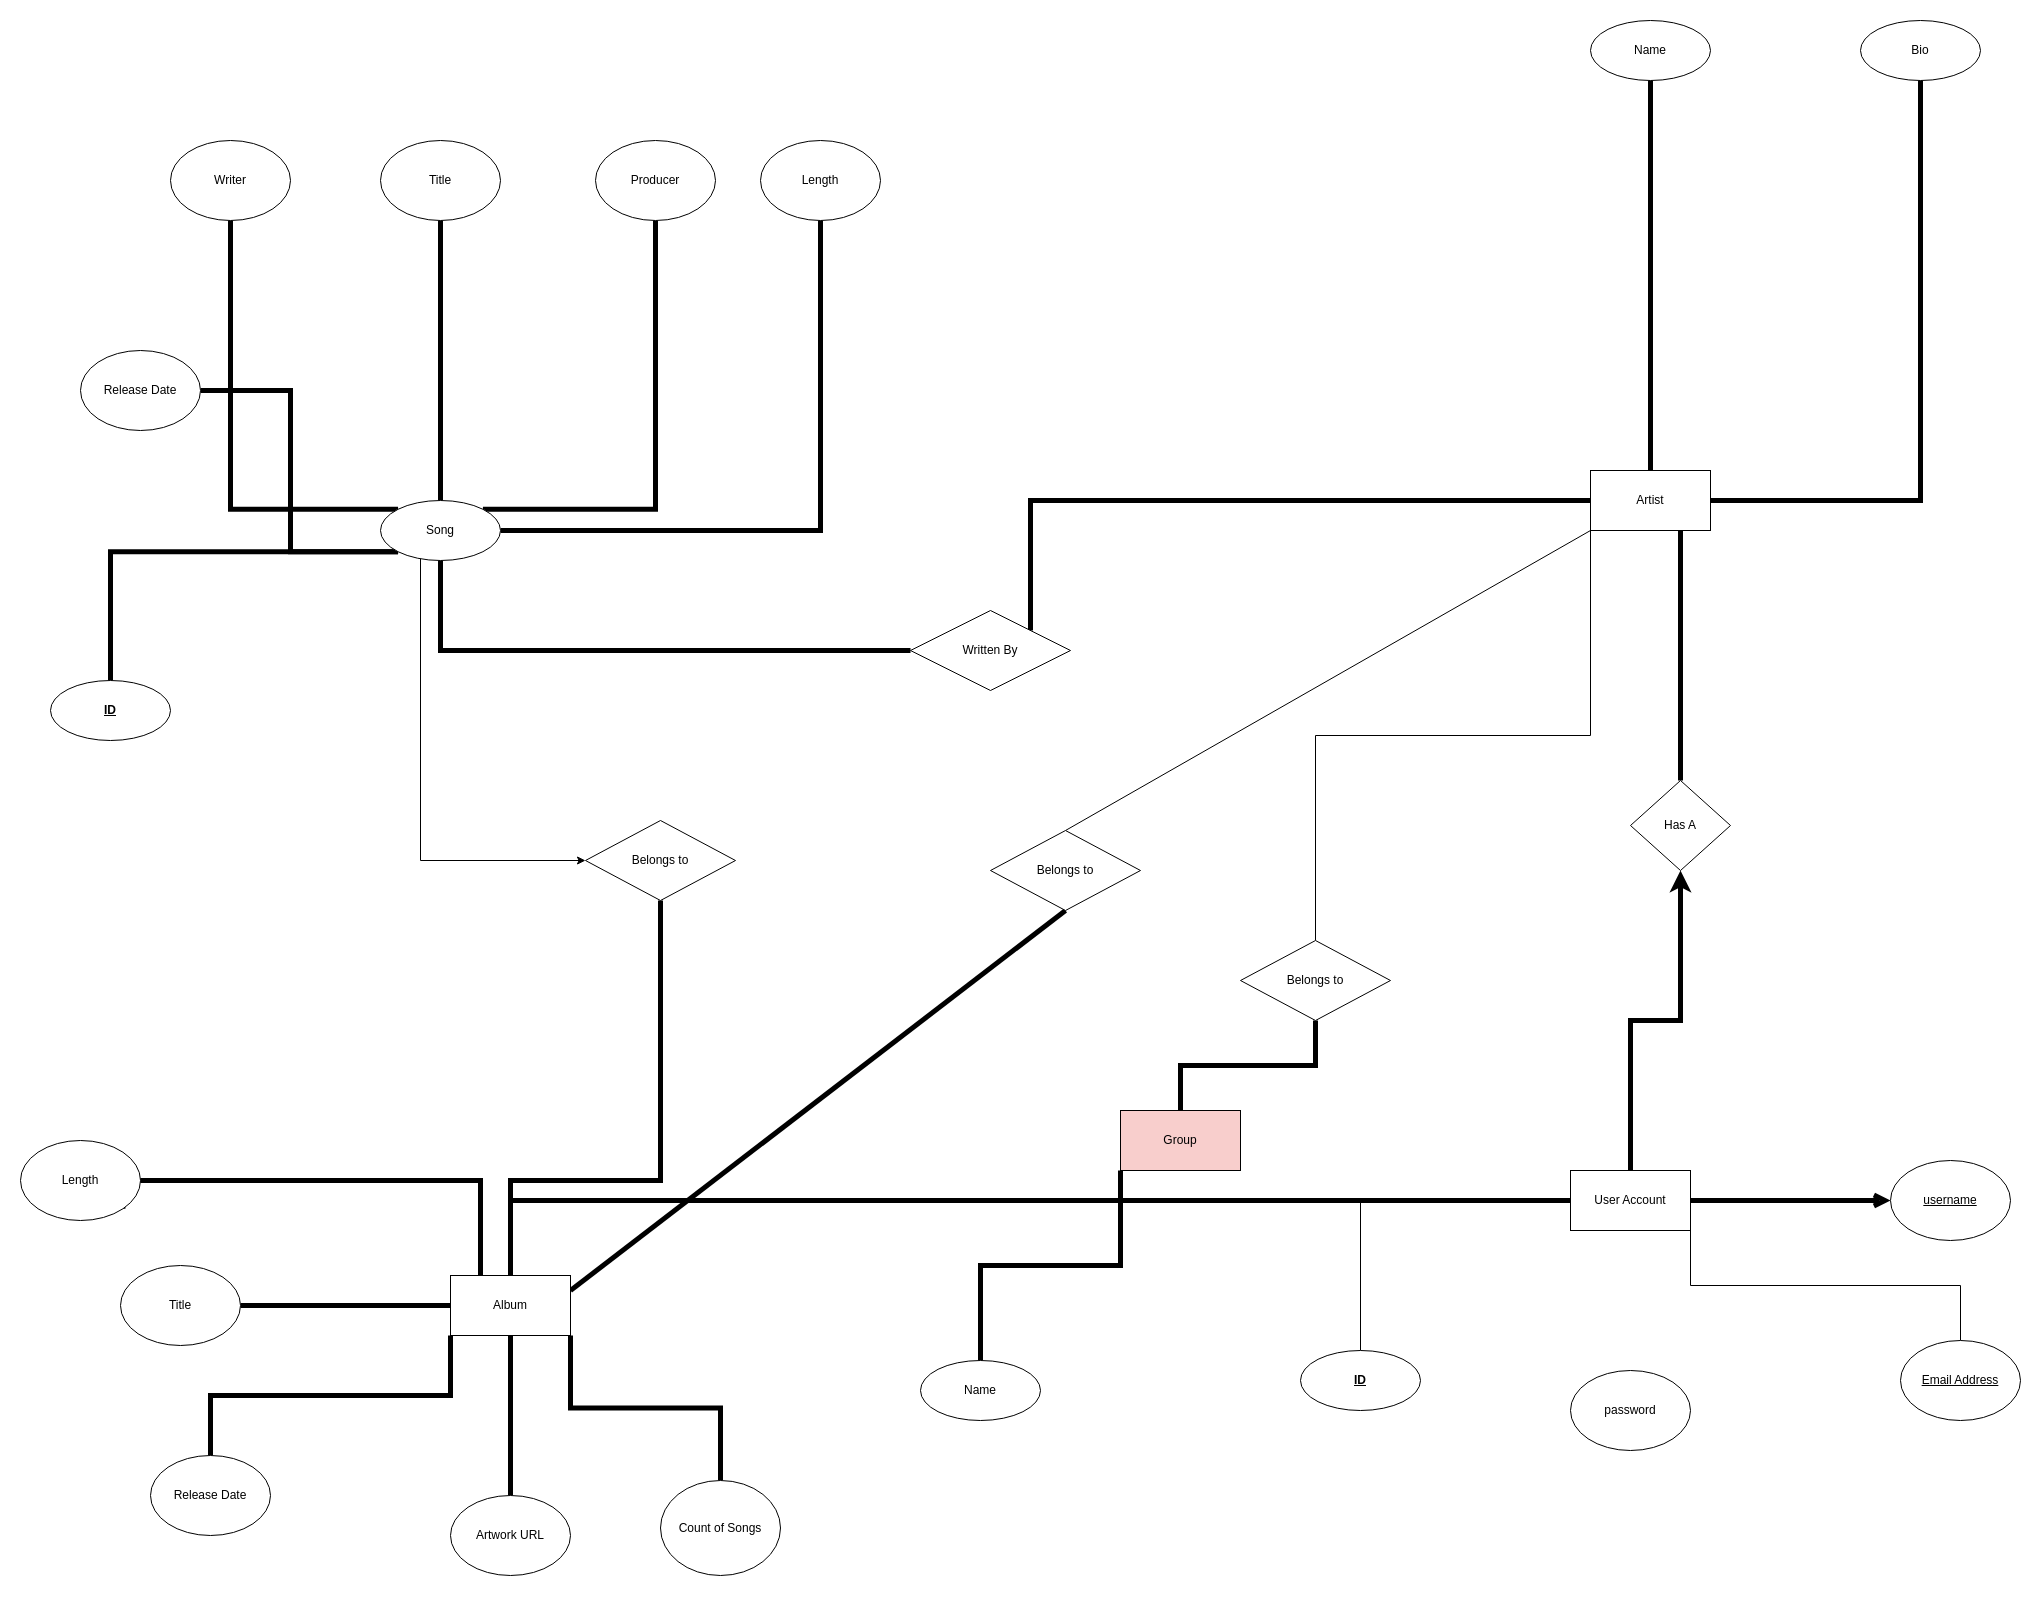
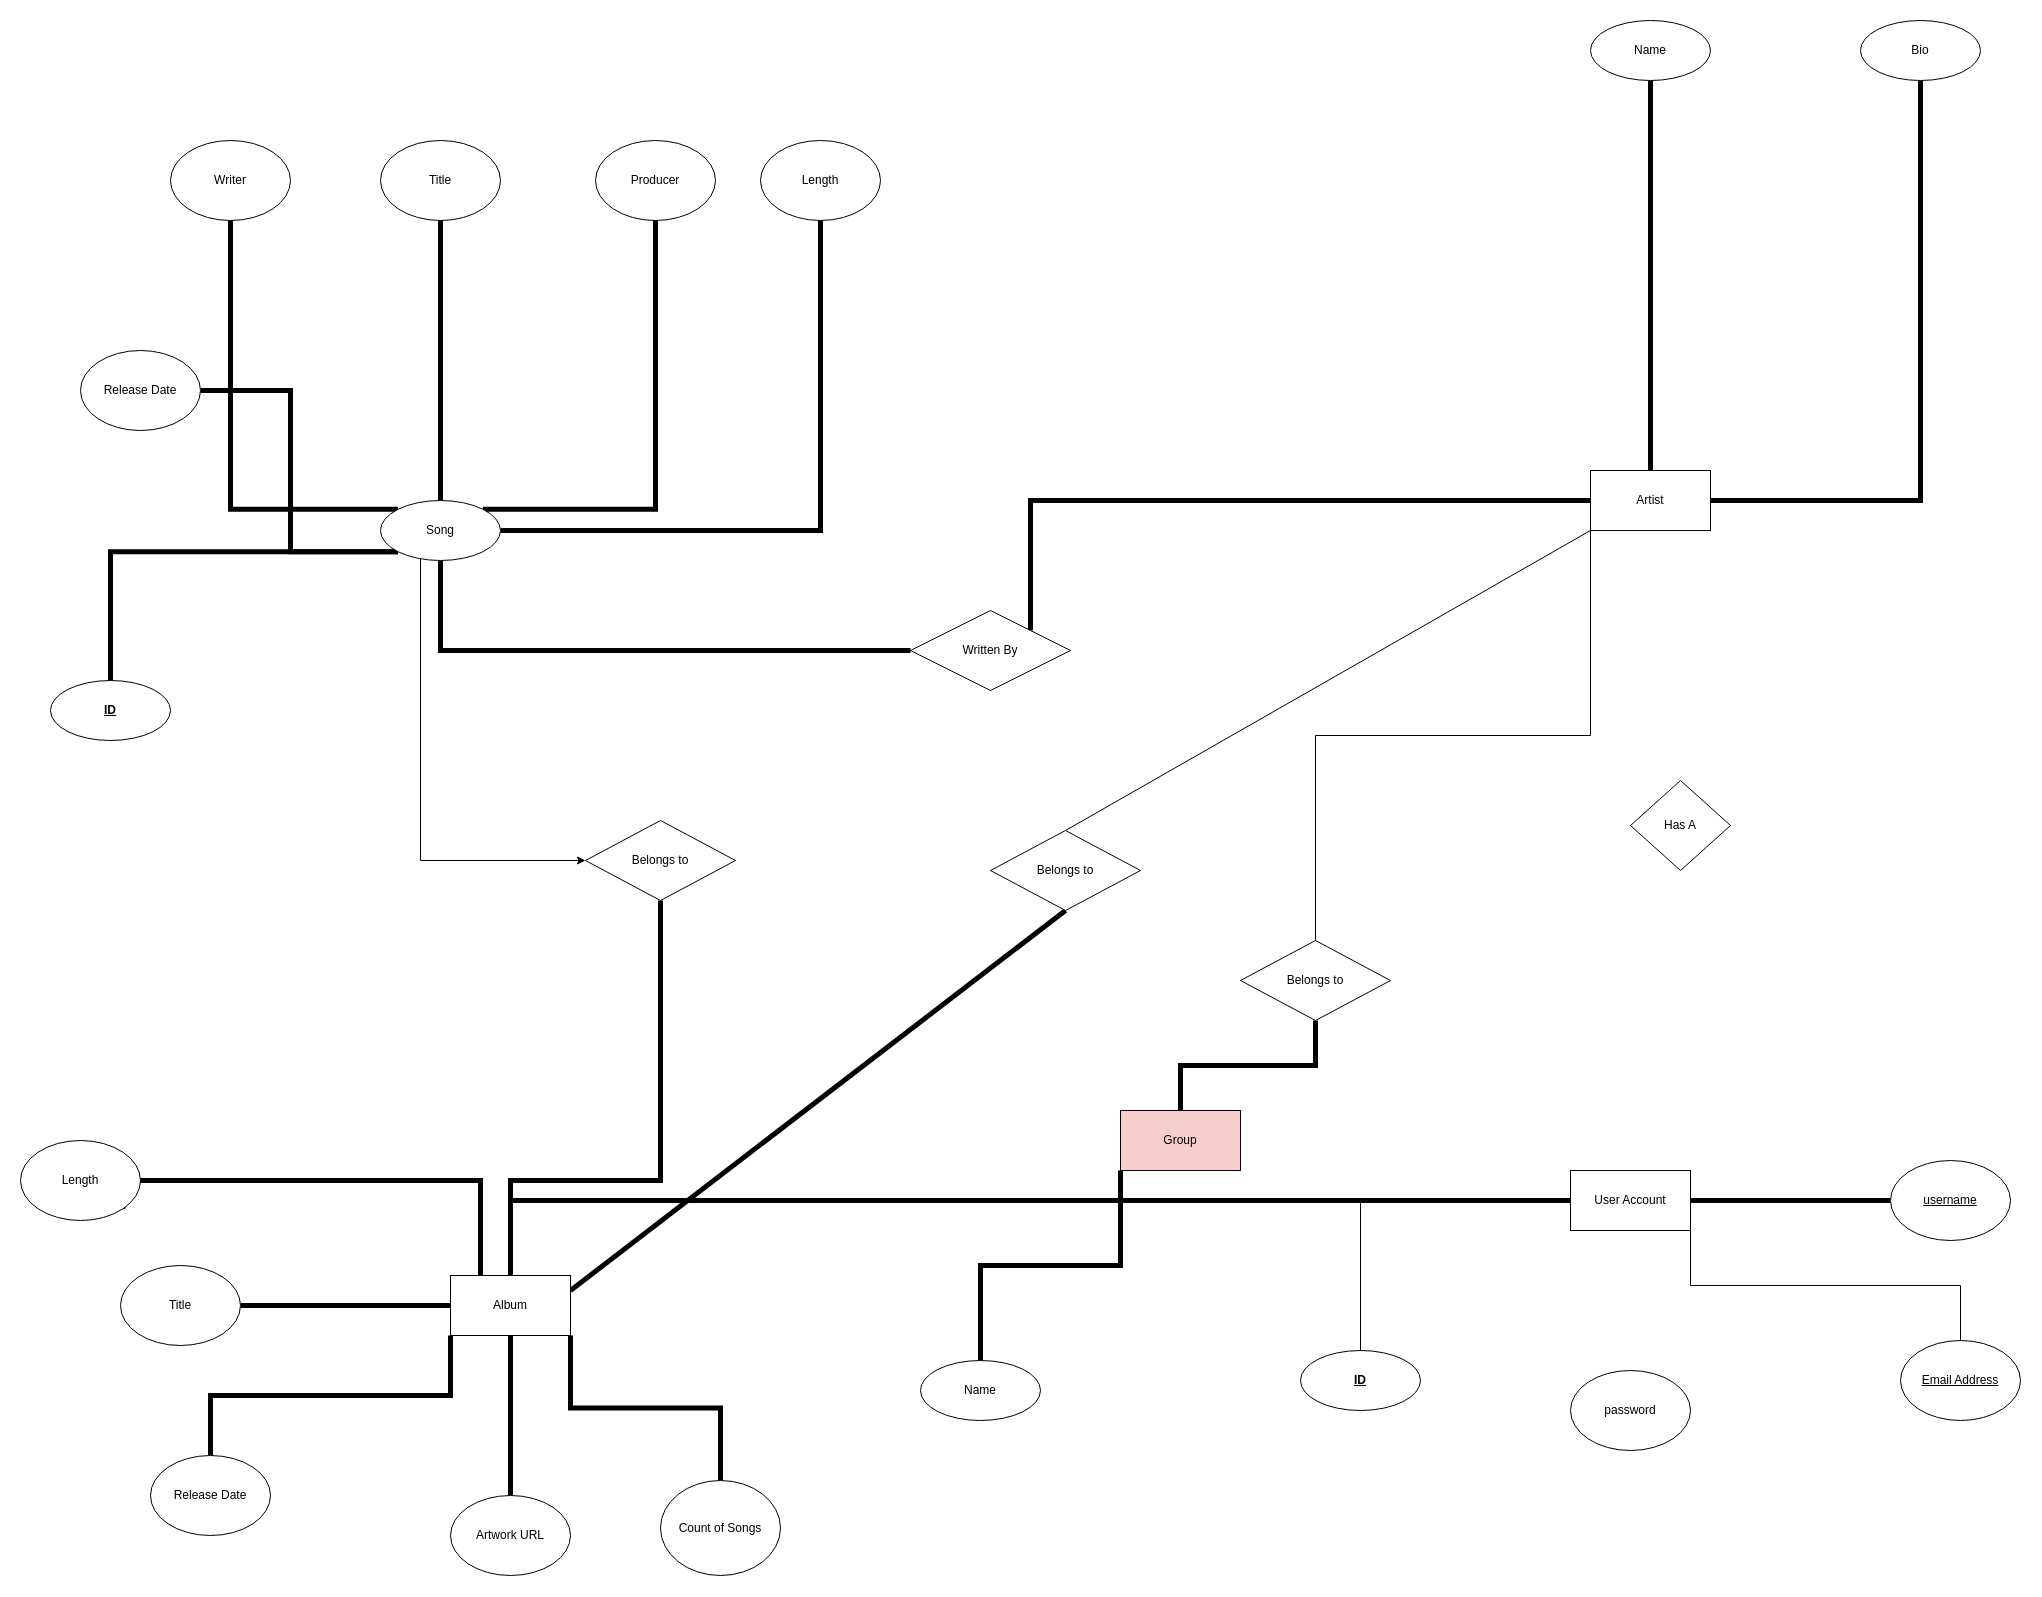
- <mxCell id="28" value="" style="edgeStyle=orthogonalEdgeStyle;rounded=0;orthogonalLoop=1;jettySize=auto;html=1;endArrow=none;endFill=0;strokeWidth=5;" edge="1" parent="1" source="30" target="41"><mxGeometry relative="1" as="geometry"><Array as="points"><mxPoint x="1680" y="620" /><mxPoint x="1680" y="620" /></Array></mxGeometry></mxCell>
- <mxCell id="35" value="" style="edgeStyle=orthogonalEdgeStyle;rounded=0;orthogonalLoop=1;jettySize=auto;html=1;startArrow=none;startFill=0;endArrow=classic;endFill=1;strokeWidth=5;" edge="1" parent="1" source="38" target="41"><mxGeometry relative="1" as="geometry" /></mxCell>
- <mxCell id="34" value="" style="edgeStyle=orthogonalEdgeStyle;rounded=0;orthogonalLoop=1;jettySize=auto;html=1;startArrow=none;startFill=0;endArrow=open;endFill=0;strokeWidth=5;" edge="1" parent="1" source="38" target="39"><mxGeometry relative="1" as="geometry" /></mxCell>
+ <mxCell id="34" value="" style="edgeStyle=orthogonalEdgeStyle;rounded=0;orthogonalLoop=1;jettySize=auto;html=1;startArrow=none;startFill=0;endArrow=none;endFill=0;strokeWidth=5;" edge="1" parent="1" source="38" target="39"><mxGeometry relative="1" as="geometry" /></mxCell>
